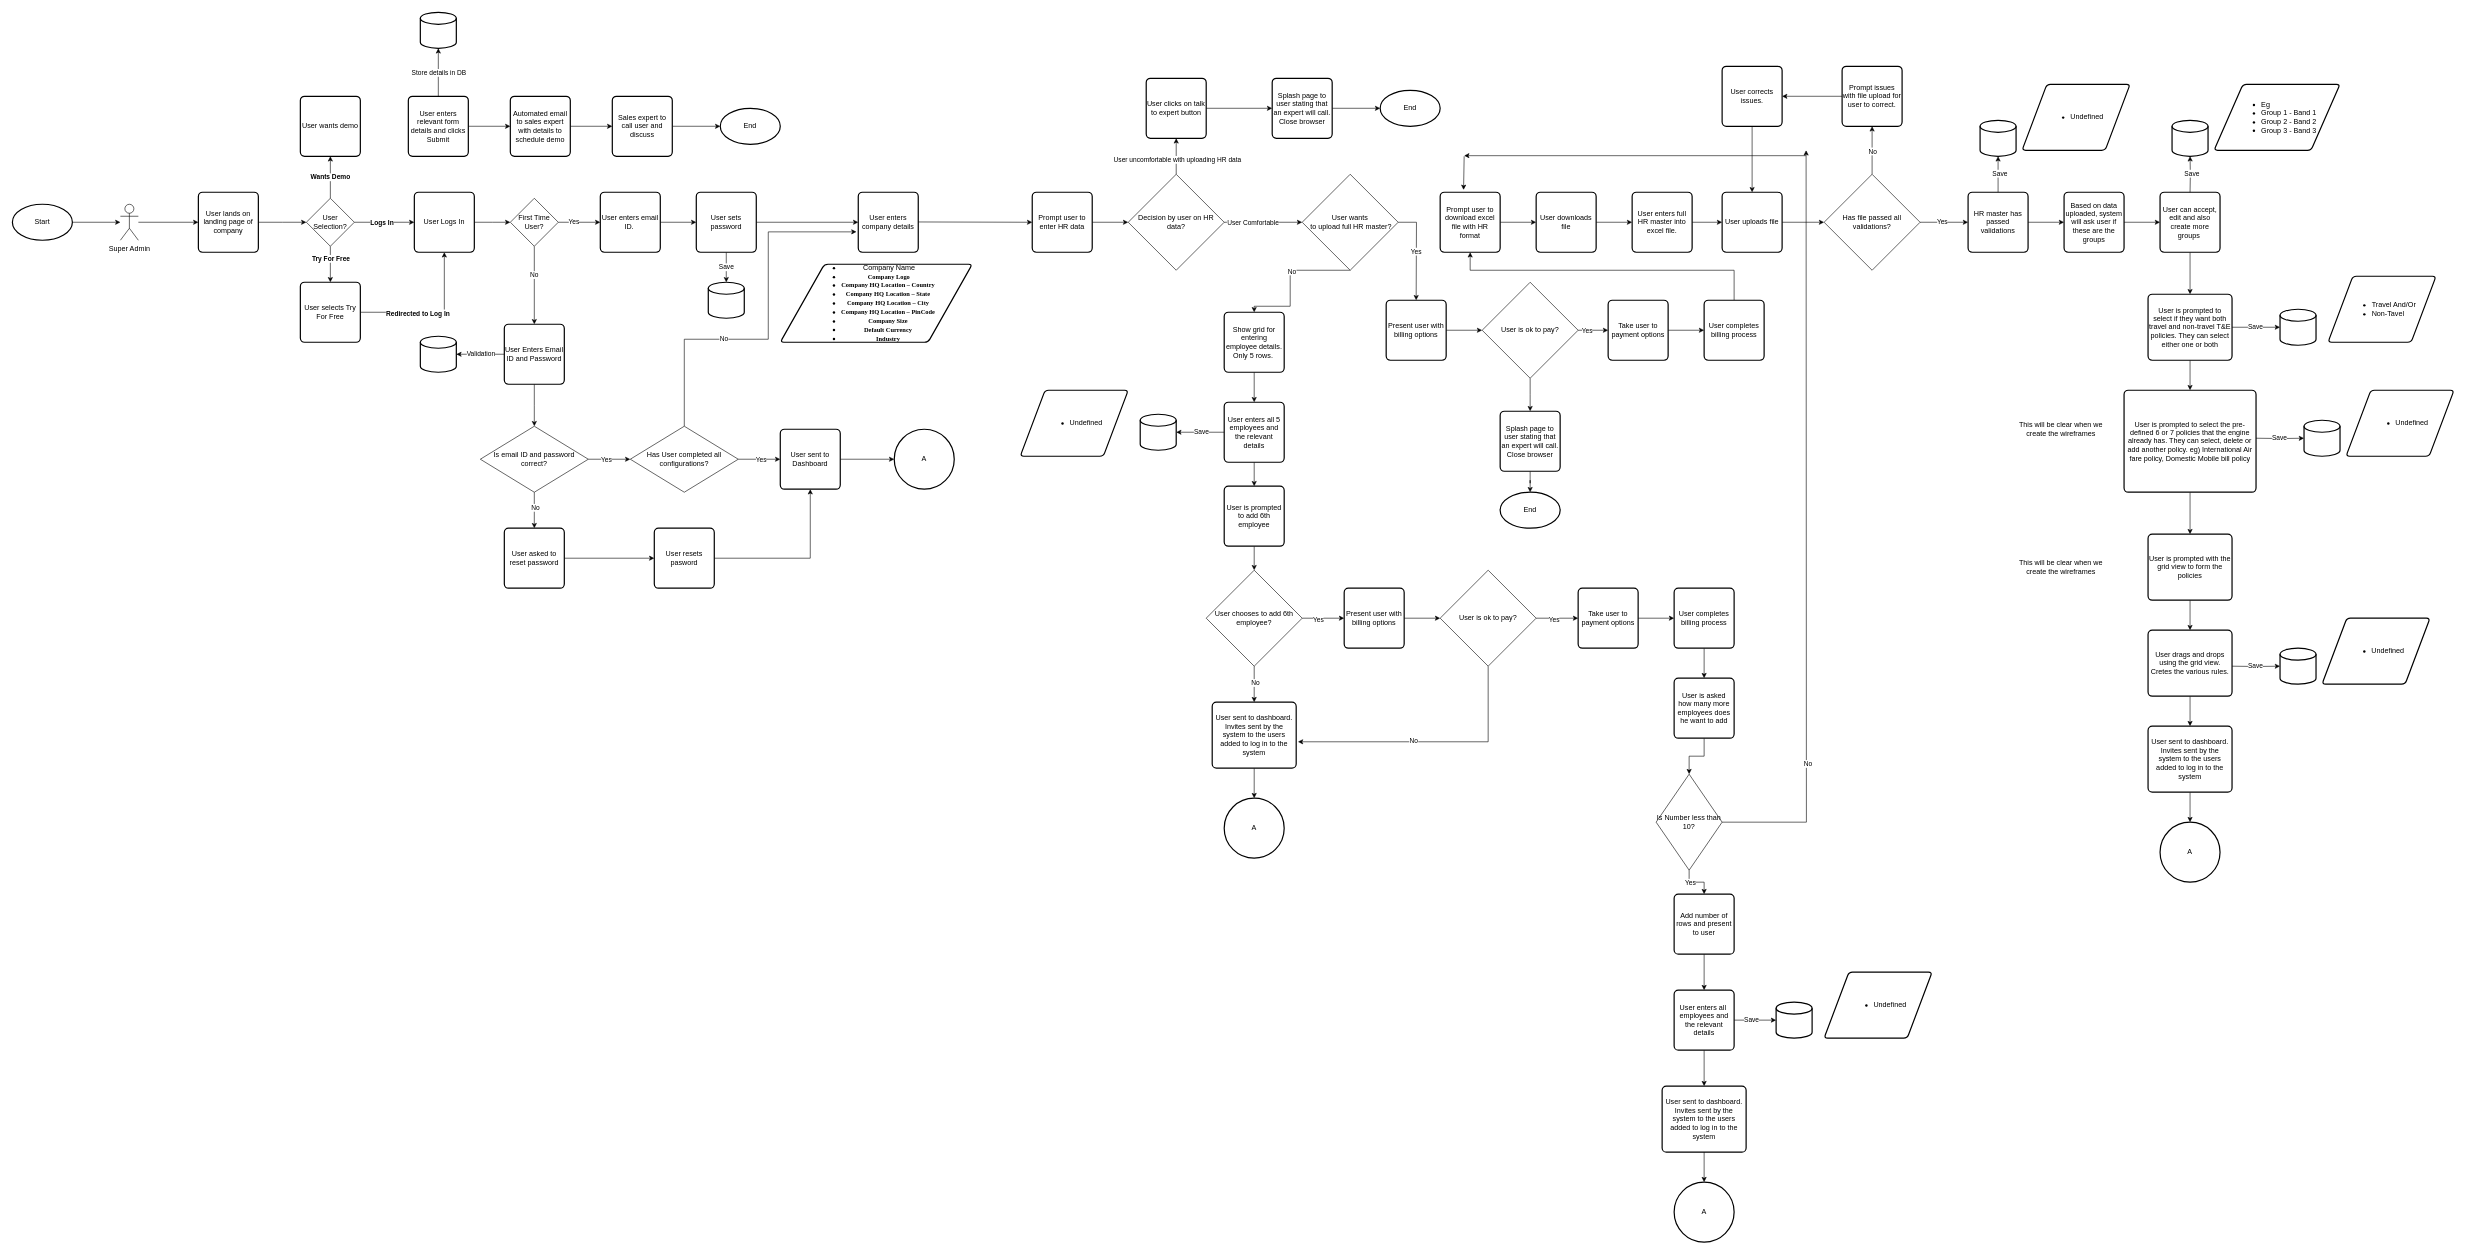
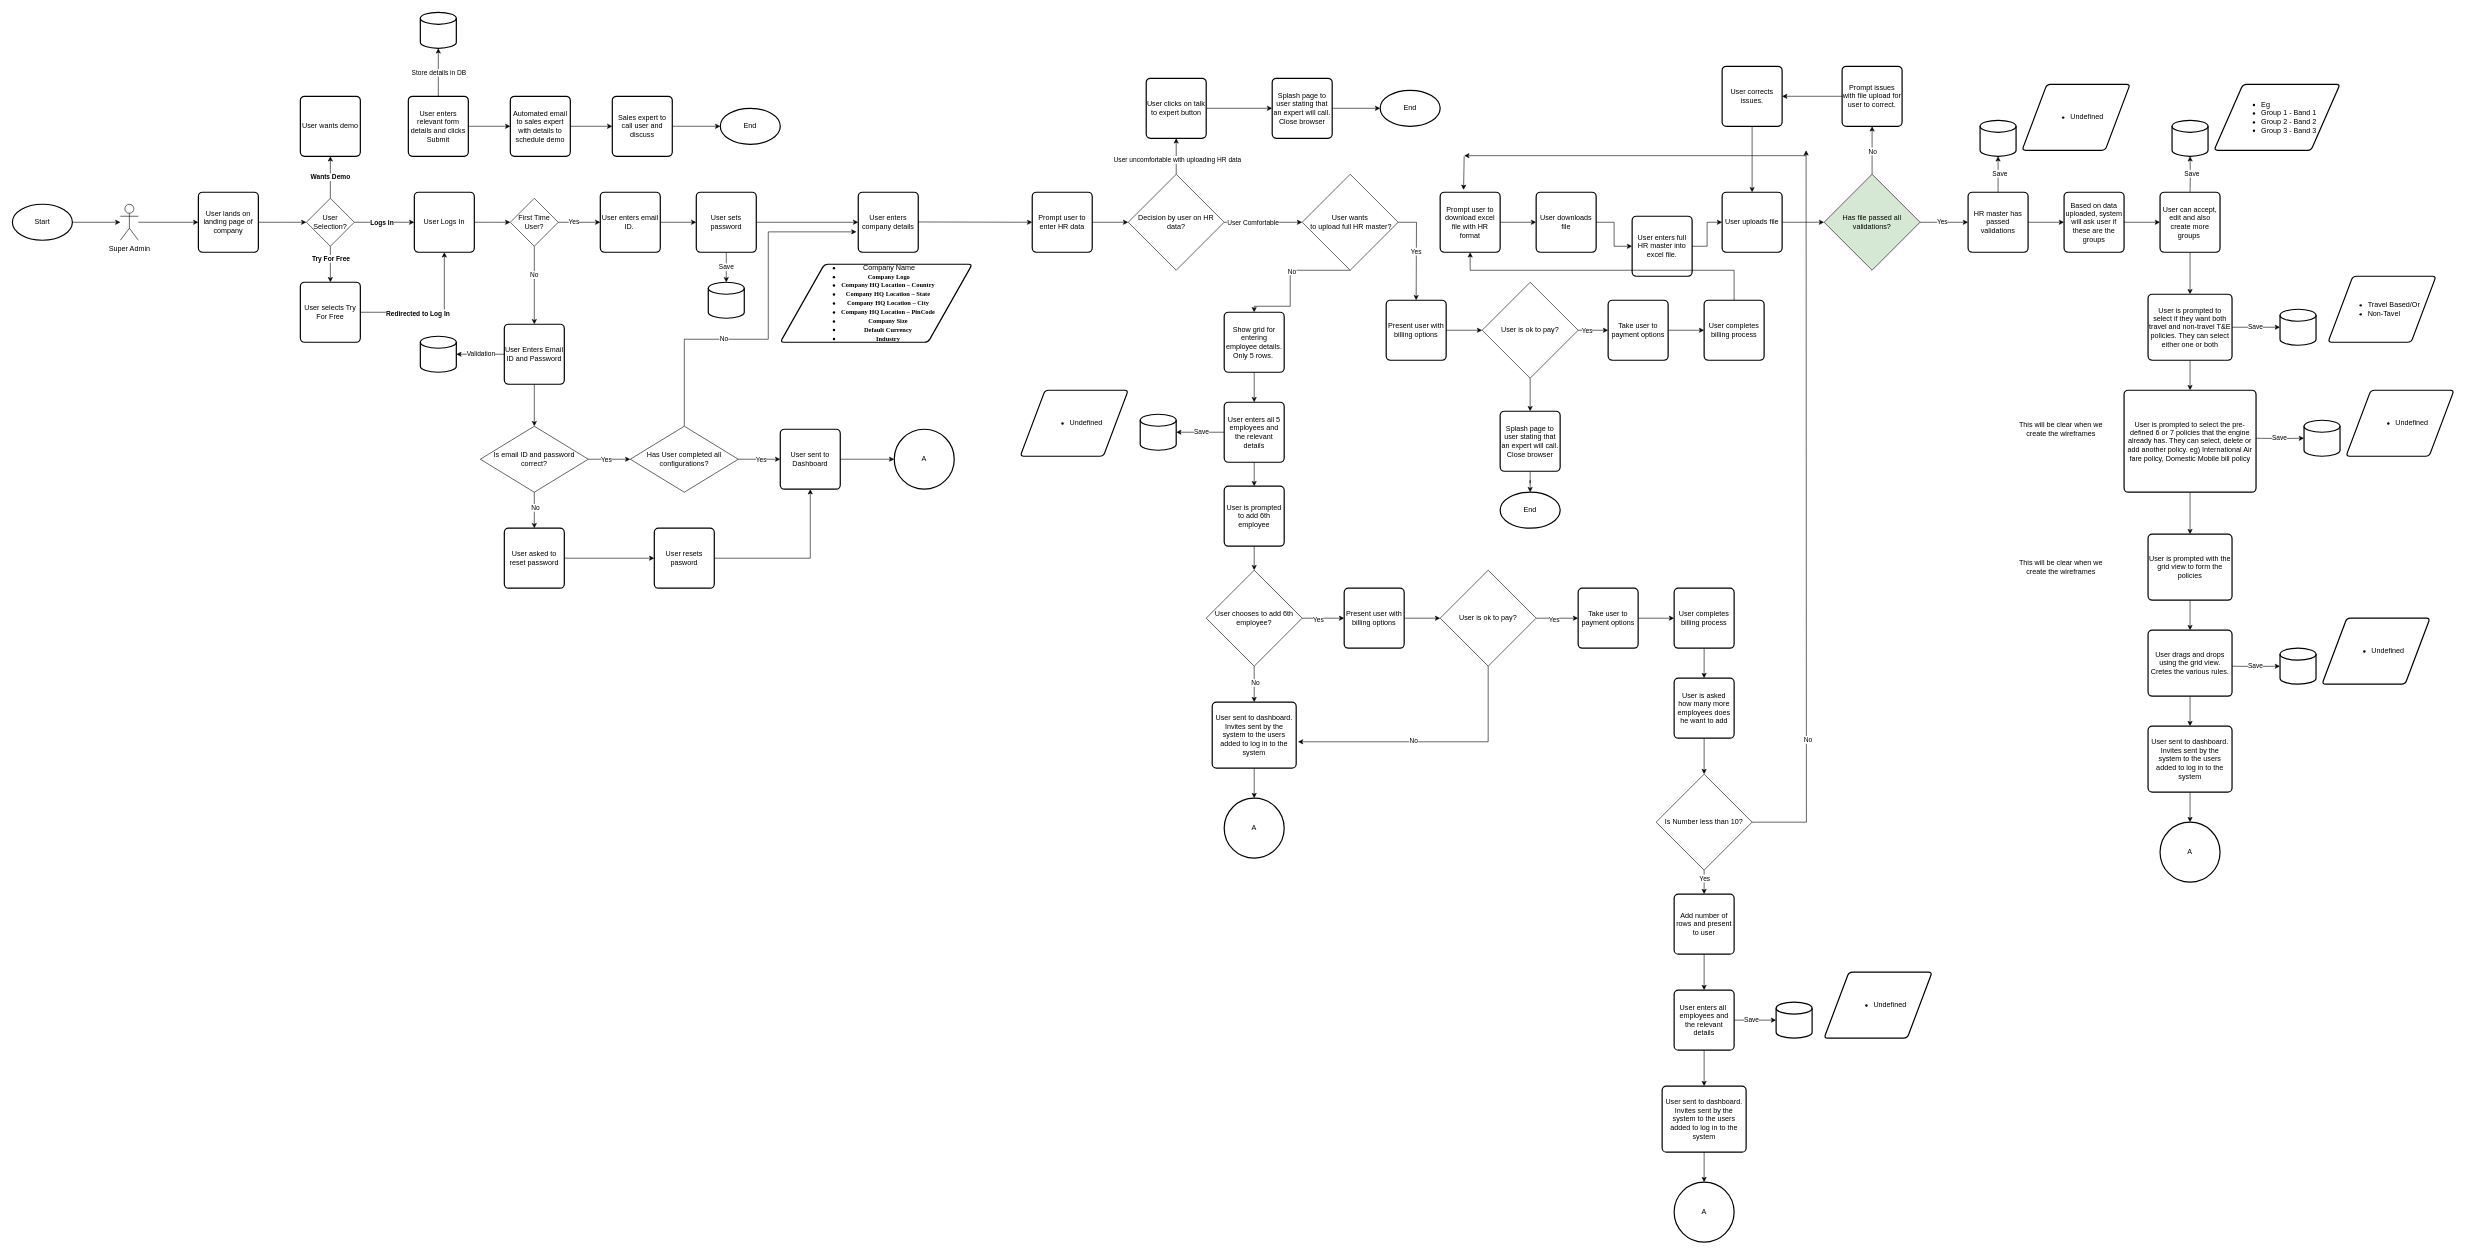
- <mxCell id="87" value="User enters full HR master into excel file." style="rounded=1;whiteSpace=wrap;html=1;absoluteArcSize=1;arcSize=14;strokeWidth=2;" vertex="1" parent="1"><mxGeometry x="2720" y="320" width="100" height="100" as="geometry" /></mxCell>
+ <mxCell id="87" value="User enters full HR master into excel file." style="rounded=1;whiteSpace=wrap;html=1;absoluteArcSize=1;arcSize=14;strokeWidth=2;" vertex="1" parent="1"><mxGeometry x="2720" y="360" width="100" height="100" as="geometry" /></mxCell>
- <mxCell id="94" value="Has file passed all validations?" style="rhombus;whiteSpace=wrap;html=1;" vertex="1" parent="1"><mxGeometry x="3040" y="290" width="160" height="160" as="geometry" /></mxCell>
+ <mxCell id="94" value="Has file passed all validations?" style="rhombus;whiteSpace=wrap;html=1;fillColor=#d5e8d4;" vertex="1" parent="1"><mxGeometry x="3040" y="290" width="160" height="160" as="geometry" /></mxCell>
- <mxCell id="124" value="&lt;p style=&quot;background-color: initial; margin-top: 0pt; margin-bottom: 0pt; margin-left: 0in; text-align: left; direction: ltr; unicode-bidi: embed; word-break: normal;&quot;&gt;&lt;/p&gt;&lt;ul&gt;&lt;li style=&quot;text-align: left;&quot;&gt;Travel And/Or&lt;/li&gt;&lt;li style=&quot;text-align: left;&quot;&gt;Non-Tavel&lt;/li&gt;&lt;/ul&gt;&lt;p&gt;&lt;/p&gt;" style="shape=parallelogram;html=1;strokeWidth=2;perimeter=parallelogramPerimeter;whiteSpace=wrap;rounded=1;arcSize=12;size=0.23;" vertex="1" parent="1"><mxGeometry x="3880" y="460" width="180" height="110" as="geometry" /></mxCell>
+ <mxCell id="124" value="&lt;p style=&quot;background-color: initial; margin-top: 0pt; margin-bottom: 0pt; margin-left: 0in; text-align: left; direction: ltr; unicode-bidi: embed; word-break: normal;&quot;&gt;&lt;/p&gt;&lt;ul&gt;&lt;li style=&quot;text-align: left;&quot;&gt;Travel Based/Or&lt;/li&gt;&lt;li style=&quot;text-align: left;&quot;&gt;Non-Tavel&lt;/li&gt;&lt;/ul&gt;&lt;p&gt;&lt;/p&gt;" style="shape=parallelogram;html=1;strokeWidth=2;perimeter=parallelogramPerimeter;whiteSpace=wrap;rounded=1;arcSize=12;size=0.23;" vertex="1" parent="1"><mxGeometry x="3880" y="460" width="180" height="110" as="geometry" /></mxCell>
- <mxCell id="187" value="Is Number less than 10?" style="rhombus;whiteSpace=wrap;html=1;" vertex="1" parent="1"><mxGeometry x="2760" y="1290" width="110" height="160" as="geometry" /></mxCell>
+ <mxCell id="187" value="Is Number less than 10?" style="rhombus;whiteSpace=wrap;html=1;" vertex="1" parent="1"><mxGeometry x="2760" y="1290" width="160" height="160" as="geometry" /></mxCell>
